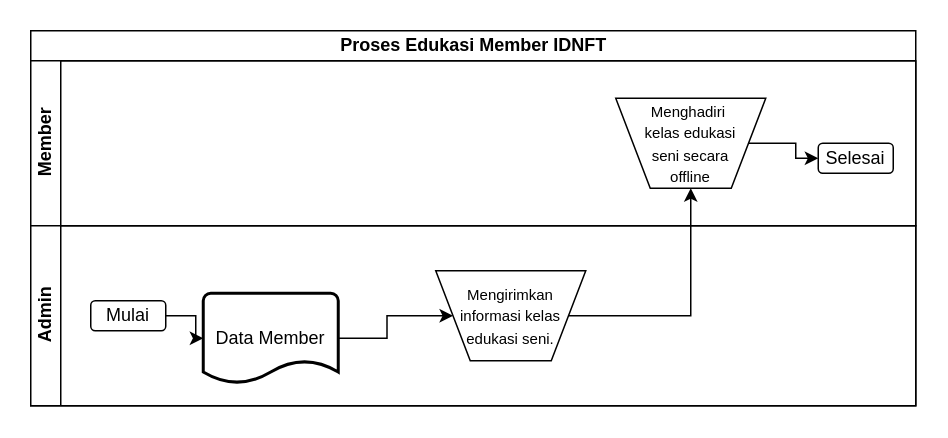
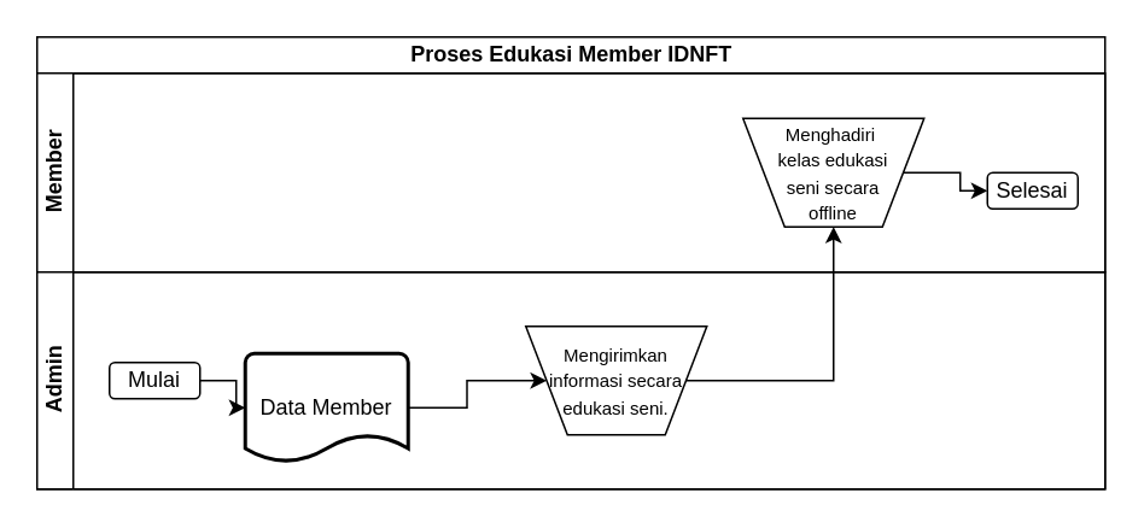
- <mxCell id="14" value="&lt;font style=&quot;font-size: 10px&quot;&gt;Mengirimkan informasi kelas edukasi seni.&lt;/font&gt;" style="text;html=1;strokeColor=none;fillColor=none;align=center;verticalAlign=middle;whiteSpace=wrap;rounded=0;" vertex="1" parent="8"><mxGeometry x="270" y="15" width="100" height="90" as="geometry" /></mxCell>
+ <mxCell id="14" value="&lt;font style=&quot;font-size: 10px&quot;&gt;Mengirimkan informasi secara edukasi seni.&lt;/font&gt;" style="text;html=1;strokeColor=none;fillColor=none;align=center;verticalAlign=middle;whiteSpace=wrap;rounded=0;" vertex="1" parent="8"><mxGeometry x="270" y="15" width="100" height="90" as="geometry" /></mxCell>
